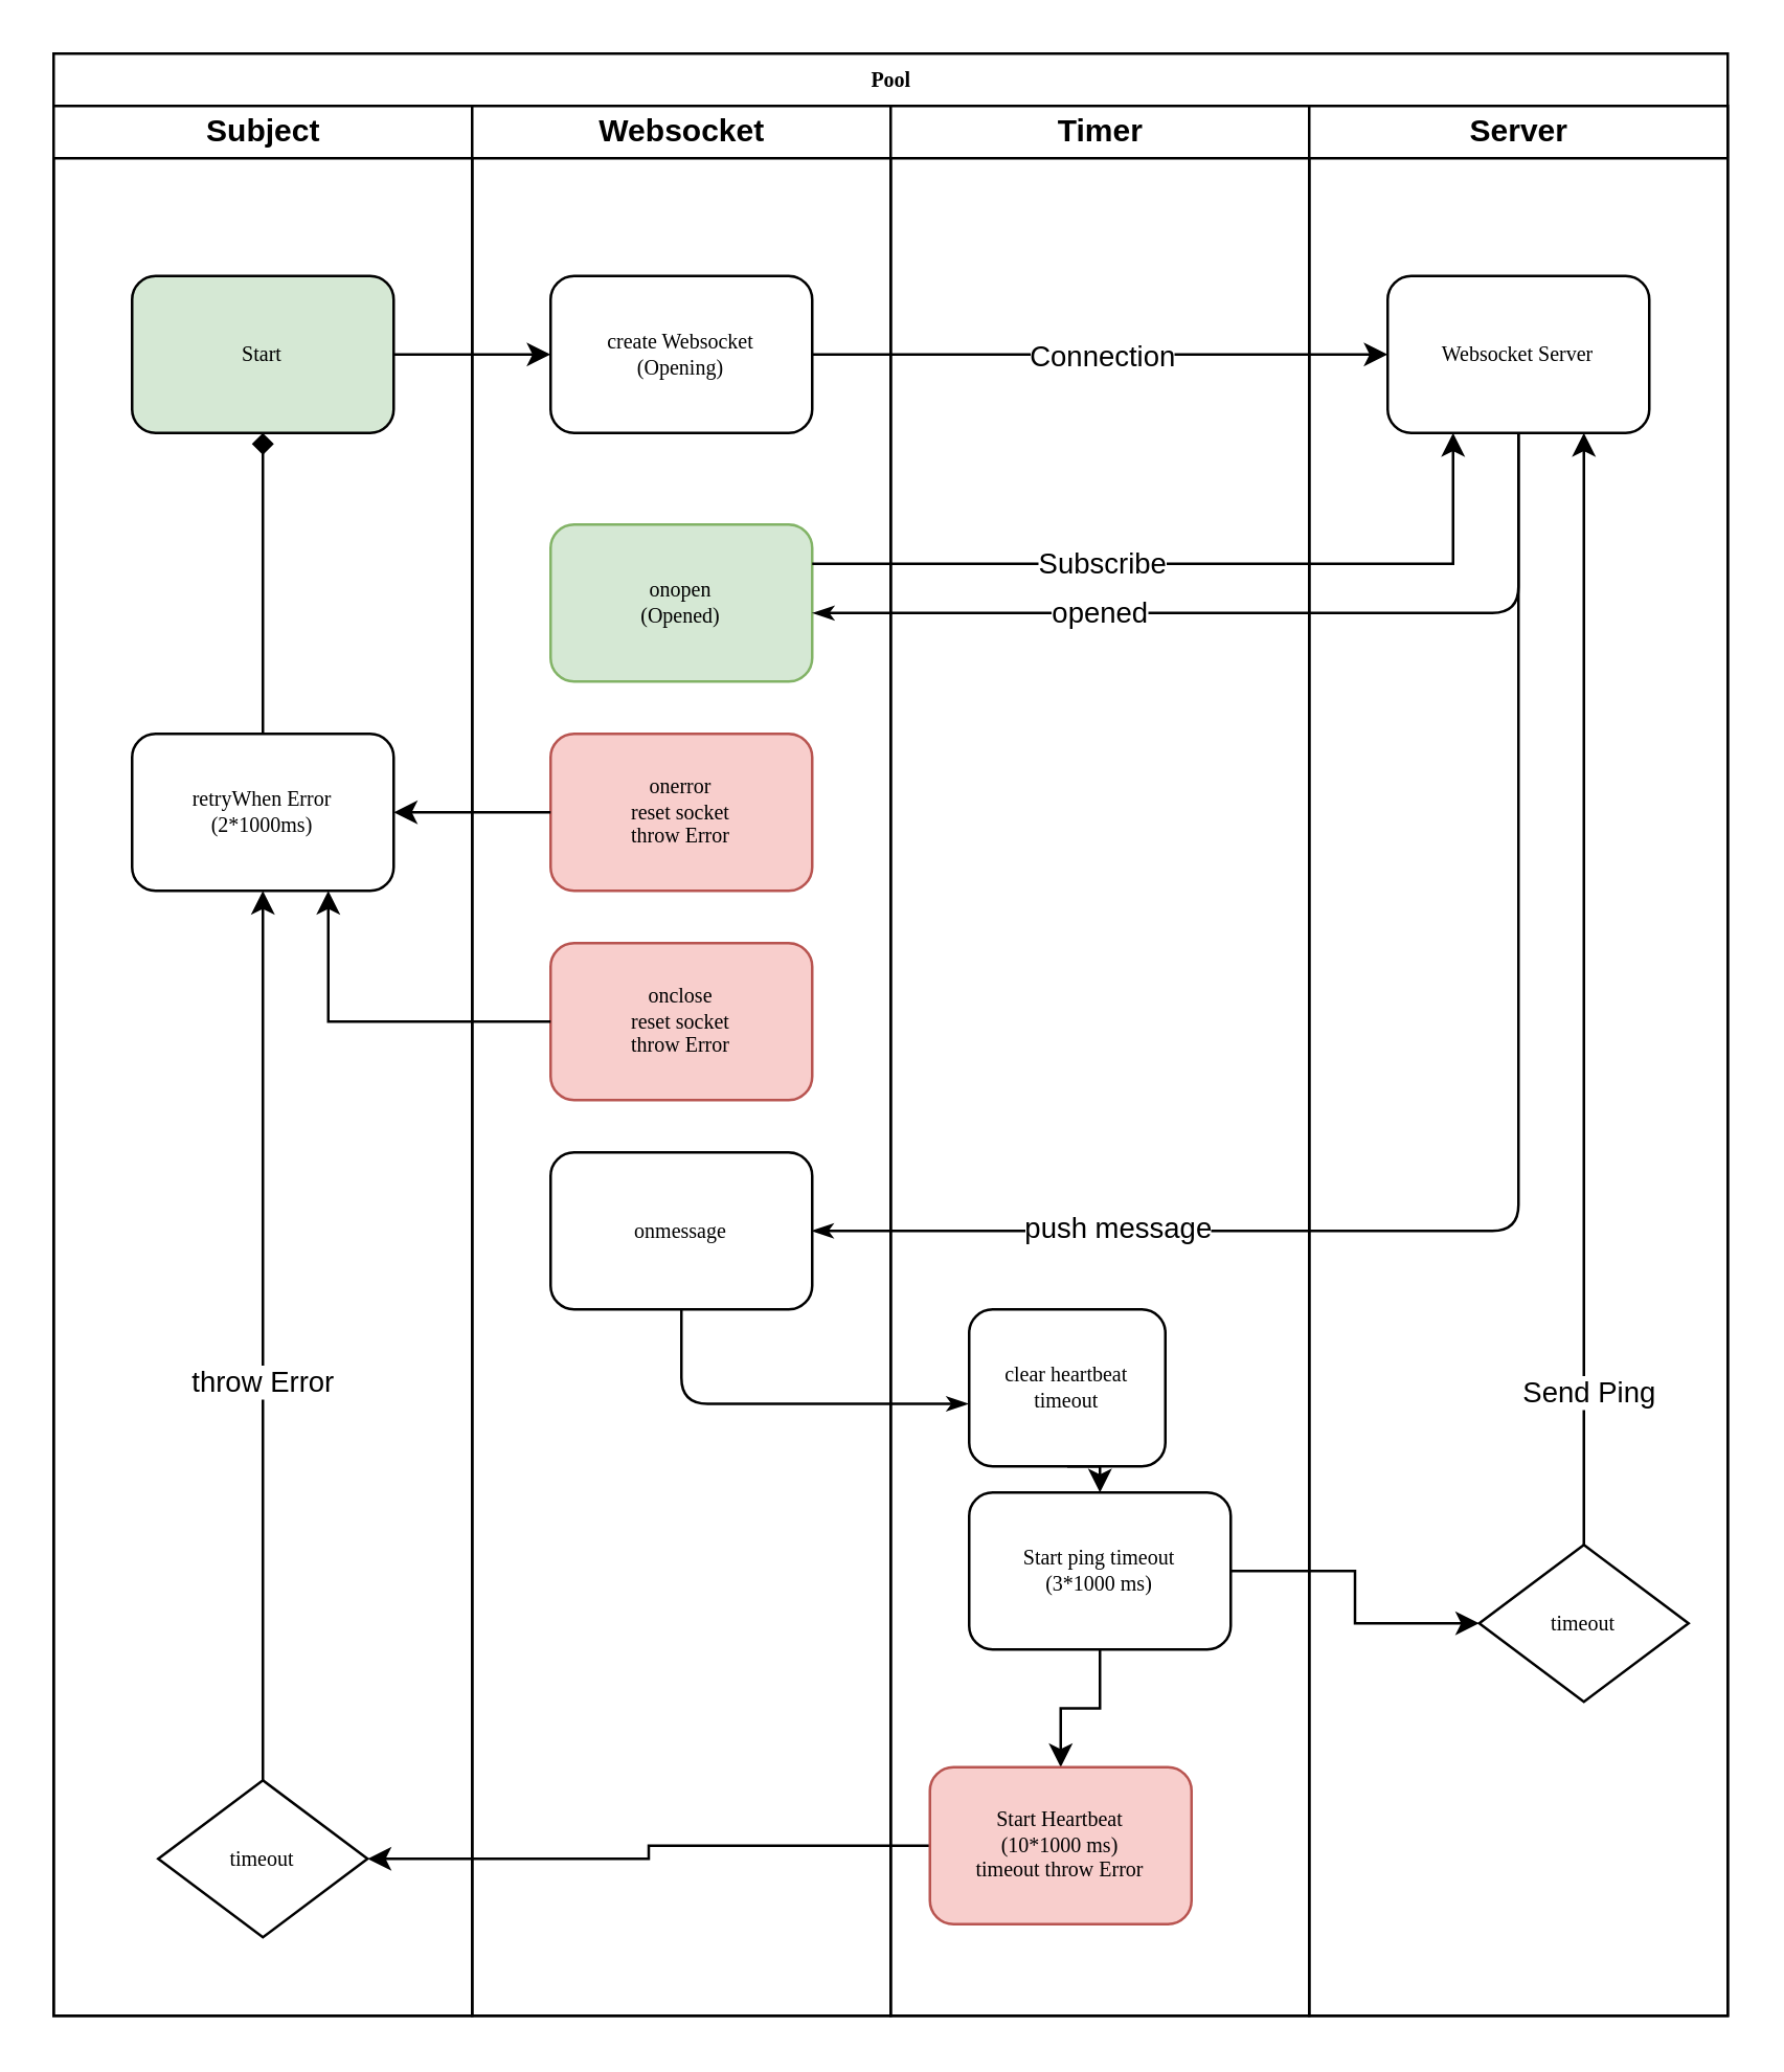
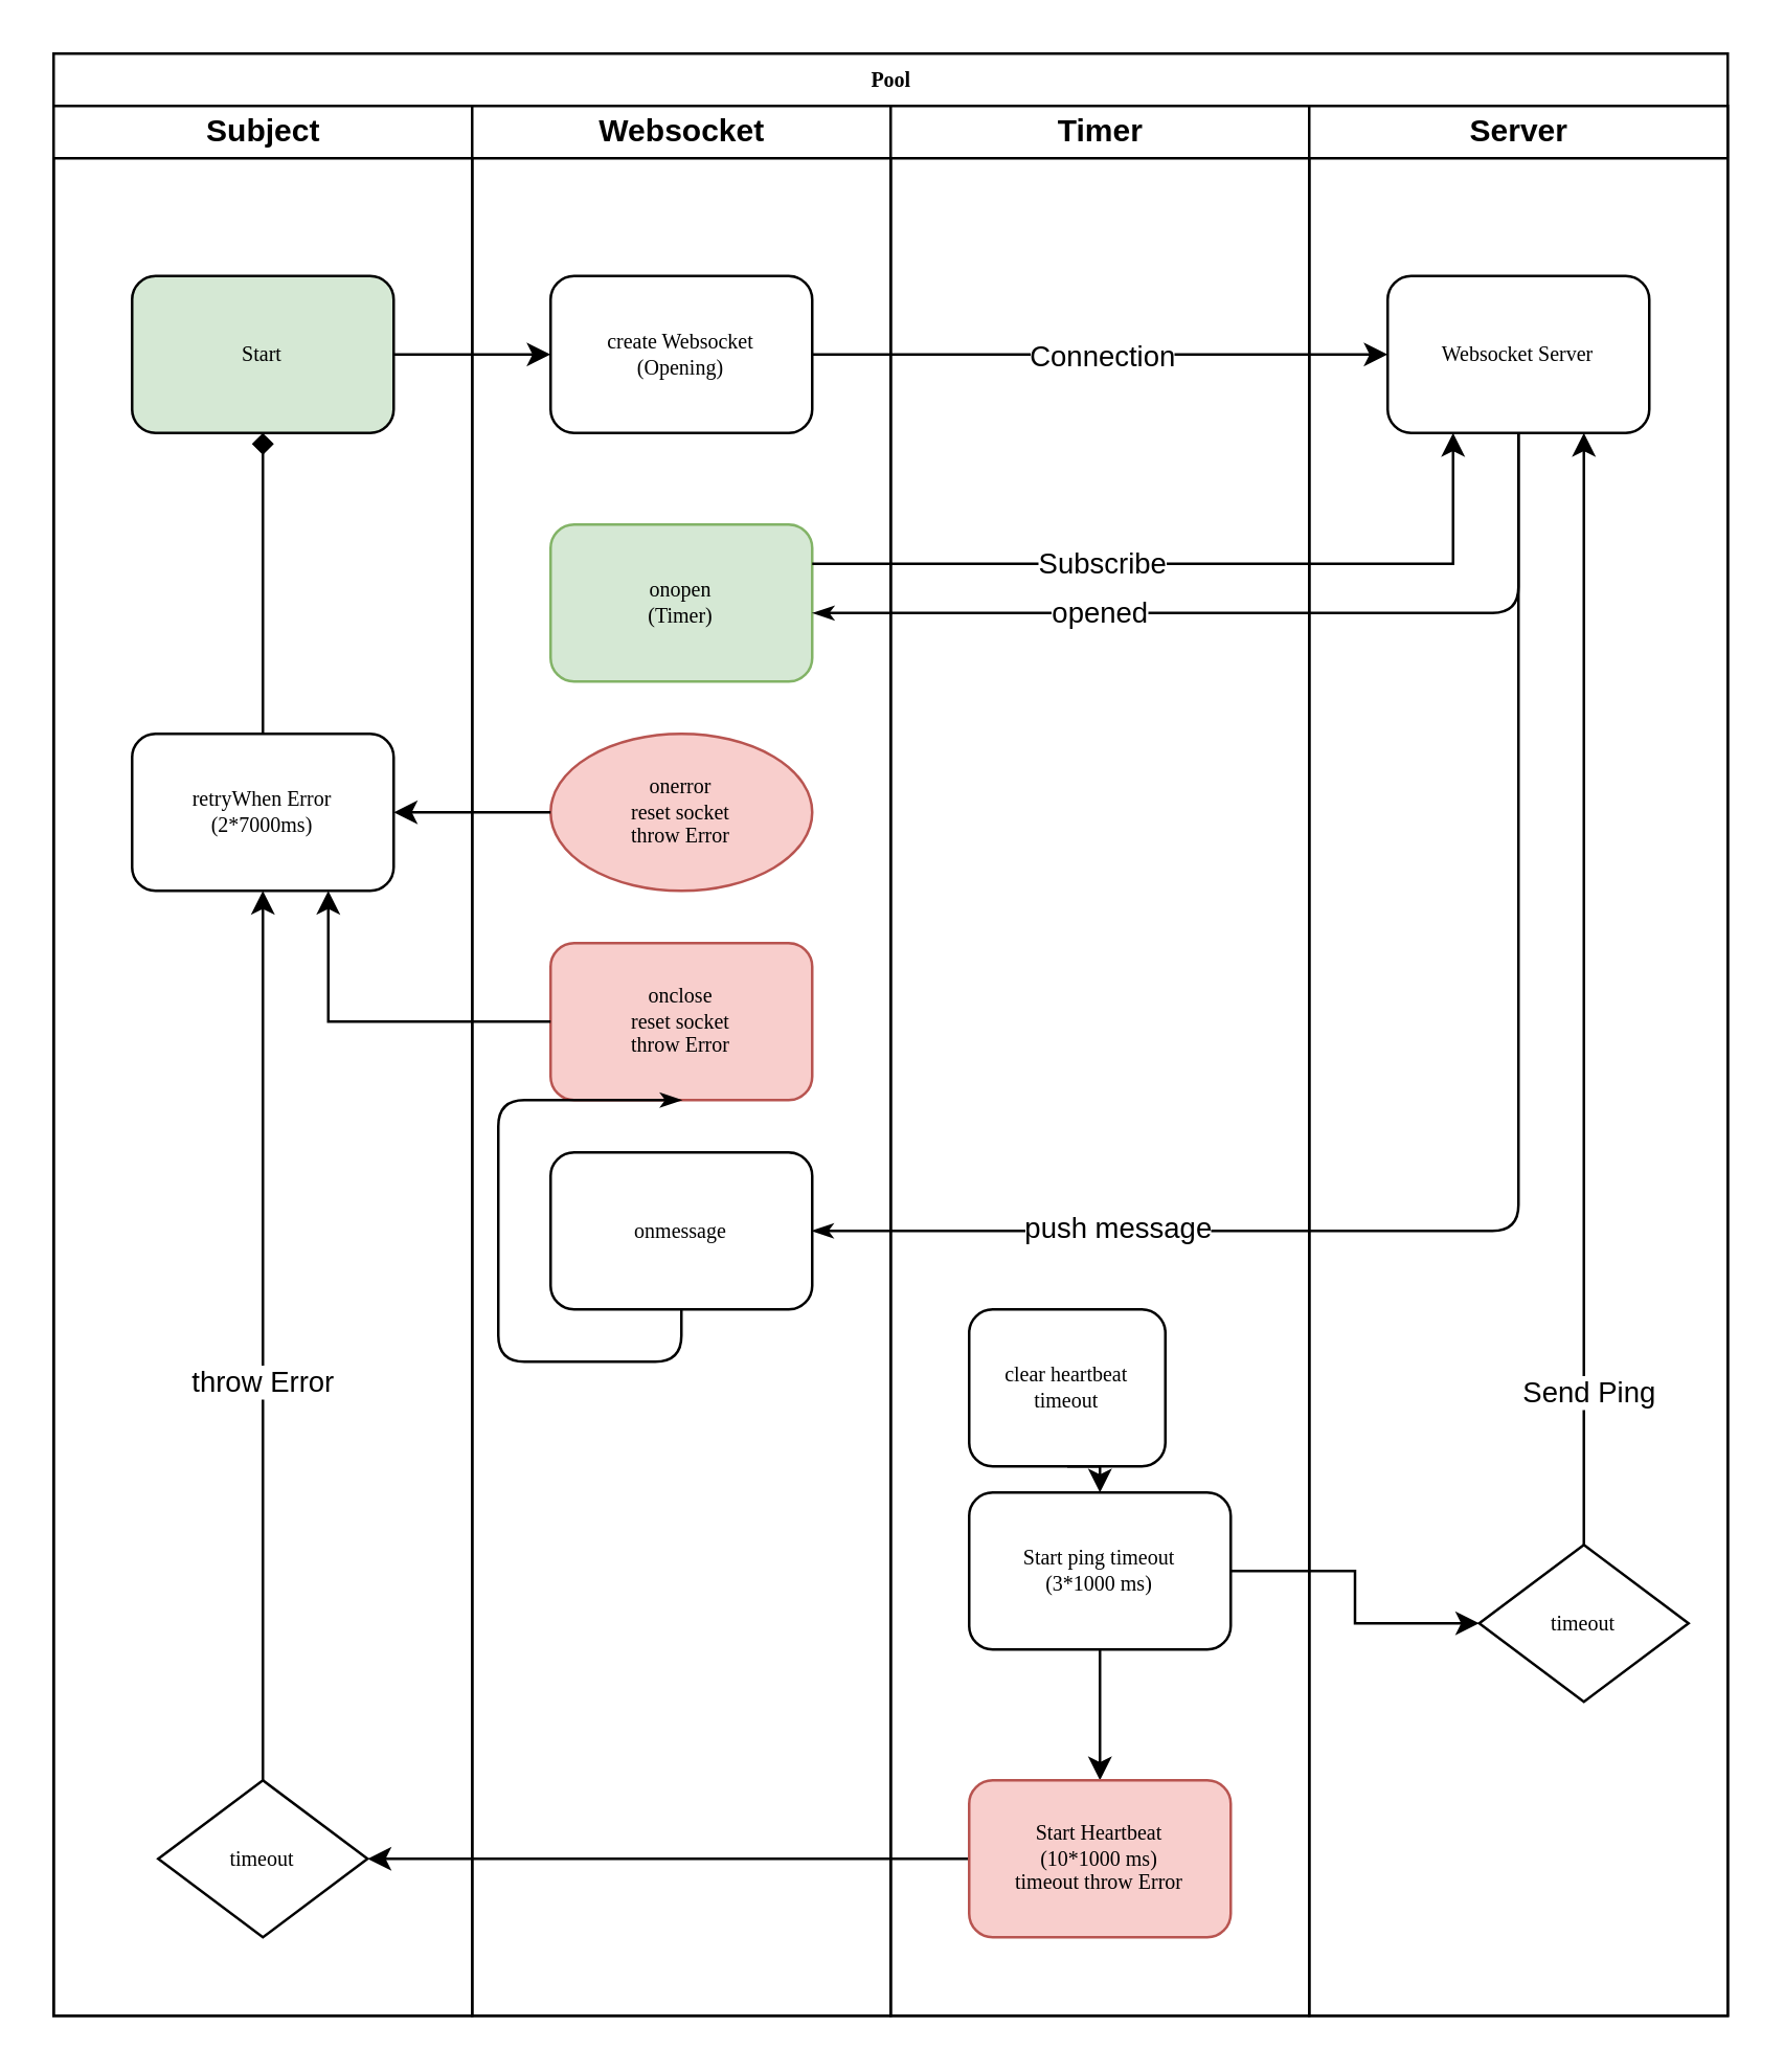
- <mxCell id="12" value="onopen&lt;br&gt;(Opened)" style="rounded=1;whiteSpace=wrap;html=1;shadow=0;labelBackgroundColor=none;strokeWidth=1;fontFamily=Verdana;fontSize=8;align=center;fillColor=#d5e8d4;strokeColor=#82b366;" vertex="1" parent="10"><mxGeometry x="30" y="160" width="100" height="60" as="geometry" /></mxCell>
+ <mxCell id="12" value="onopen&lt;br&gt;(Timer)" style="rounded=1;whiteSpace=wrap;html=1;shadow=0;labelBackgroundColor=none;strokeWidth=1;fontFamily=Verdana;fontSize=8;align=center;fillColor=#d5e8d4;strokeColor=#82b366;" vertex="1" parent="10"><mxGeometry x="30" y="160" width="100" height="60" as="geometry" /></mxCell>
- <mxCell id="5" value="retryWhen Error&lt;br&gt;(2*1000ms)" style="rounded=1;whiteSpace=wrap;html=1;shadow=0;labelBackgroundColor=none;strokeWidth=1;fontFamily=Verdana;fontSize=8;align=center;" vertex="1" parent="3"><mxGeometry x="30" y="240" width="100" height="60" as="geometry" /></mxCell>
+ <mxCell id="5" value="retryWhen Error&lt;br&gt;(2*7000ms)" style="rounded=1;whiteSpace=wrap;html=1;shadow=0;labelBackgroundColor=none;strokeWidth=1;fontFamily=Verdana;fontSize=8;align=center;" vertex="1" parent="3"><mxGeometry x="30" y="240" width="100" height="60" as="geometry" /></mxCell>
- <mxCell id="15" value="onerror&lt;br&gt;reset socket&lt;br&gt;throw Error" style="rounded=1;whiteSpace=wrap;html=1;shadow=0;labelBackgroundColor=none;strokeWidth=1;fontFamily=Verdana;fontSize=8;align=center;fillColor=#f8cecc;strokeColor=#b85450;" vertex="1" parent="10"><mxGeometry x="30" y="240" width="100" height="60" as="geometry" /></mxCell>
+ <mxCell id="15" value="onerror&lt;br&gt;reset socket&lt;br&gt;throw Error" style="ellipse;whiteSpace=wrap;html=1;shadow=0;labelBackgroundColor=none;strokeWidth=1;fontFamily=Verdana;fontSize=8;align=center;fillColor=#f8cecc;strokeColor=#b85450;" vertex="1" parent="10"><mxGeometry x="30" y="240" width="100" height="60" as="geometry" /></mxCell>
- <mxCell id="16" style="edgeStyle=orthogonalEdgeStyle;rounded=1;html=1;labelBackgroundColor=none;startArrow=none;startFill=0;startSize=5;endArrow=classicThin;endFill=1;endSize=5;jettySize=auto;orthogonalLoop=1;strokeWidth=1;fontFamily=Verdana;fontSize=8;exitX=0.5;exitY=1;exitDx=0;exitDy=0;entryX=-0.007;entryY=0.602;entryDx=0;entryDy=0;entryPerimeter=0;" edge="1" parent="2" source="13" target="20"><mxGeometry relative="1" as="geometry"><mxPoint x="239.66" y="500" as="sourcePoint" /><mxPoint x="280" y="540" as="targetPoint" /></mxGeometry></mxCell>
+ <mxCell id="16" style="edgeStyle=orthogonalEdgeStyle;rounded=1;html=1;labelBackgroundColor=none;startArrow=none;startFill=0;startSize=5;endArrow=classicThin;endFill=1;endSize=5;jettySize=auto;orthogonalLoop=1;strokeWidth=1;fontFamily=Verdana;fontSize=8;exitX=0.5;exitY=1;exitDx=0;exitDy=0;" edge="1" parent="2" source="13" target="14"><mxGeometry relative="1" as="geometry"><mxPoint x="239.66" y="500" as="sourcePoint" /><mxPoint x="280" y="540" as="targetPoint" /></mxGeometry></mxCell>
- <mxCell id="23" value="Start Heartbeat&lt;br&gt;(10*1000 ms)&lt;br&gt;timeout throw Error" style="rounded=1;whiteSpace=wrap;html=1;shadow=0;labelBackgroundColor=none;strokeWidth=1;fontFamily=Verdana;fontSize=8;align=center;fillColor=#f8cecc;strokeColor=#b85450;" vertex="1" parent="18"><mxGeometry x="15" y="635" width="100" height="60" as="geometry" /></mxCell>
+ <mxCell id="23" value="Start Heartbeat&lt;br&gt;(10*1000 ms)&lt;br&gt;timeout throw Error" style="rounded=1;whiteSpace=wrap;html=1;shadow=0;labelBackgroundColor=none;strokeWidth=1;fontFamily=Verdana;fontSize=8;align=center;fillColor=#f8cecc;strokeColor=#b85450;" vertex="1" parent="18"><mxGeometry x="30" y="640" width="100" height="60" as="geometry" /></mxCell>
